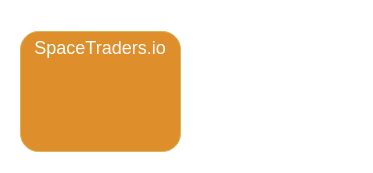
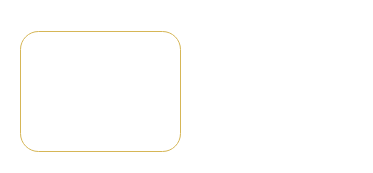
- <mxCell id="2" value="SpaceTraders.io" style="rounded=1;whiteSpace=wrap;html=1;verticalAlign=top;fontStyle=0;strokeColor=#d6b656;fillColor=#de8e2b;fontColor=#FFFFFF;fontSize=18;" vertex="1" parent="1"><mxGeometry x="20" y="31" width="160" height="120" as="geometry" /></mxCell>
+ <mxCell id="2" value="SpaceTraders.io" style="rounded=1;whiteSpace=wrap;html=1;verticalAlign=top;fontStyle=0;strokeColor=#d6b656;fillColor=#ffffff;fontColor=#FFFFFF;fontSize=18;" vertex="1" parent="1"><mxGeometry x="20" y="31" width="160" height="120" as="geometry" /></mxCell>
